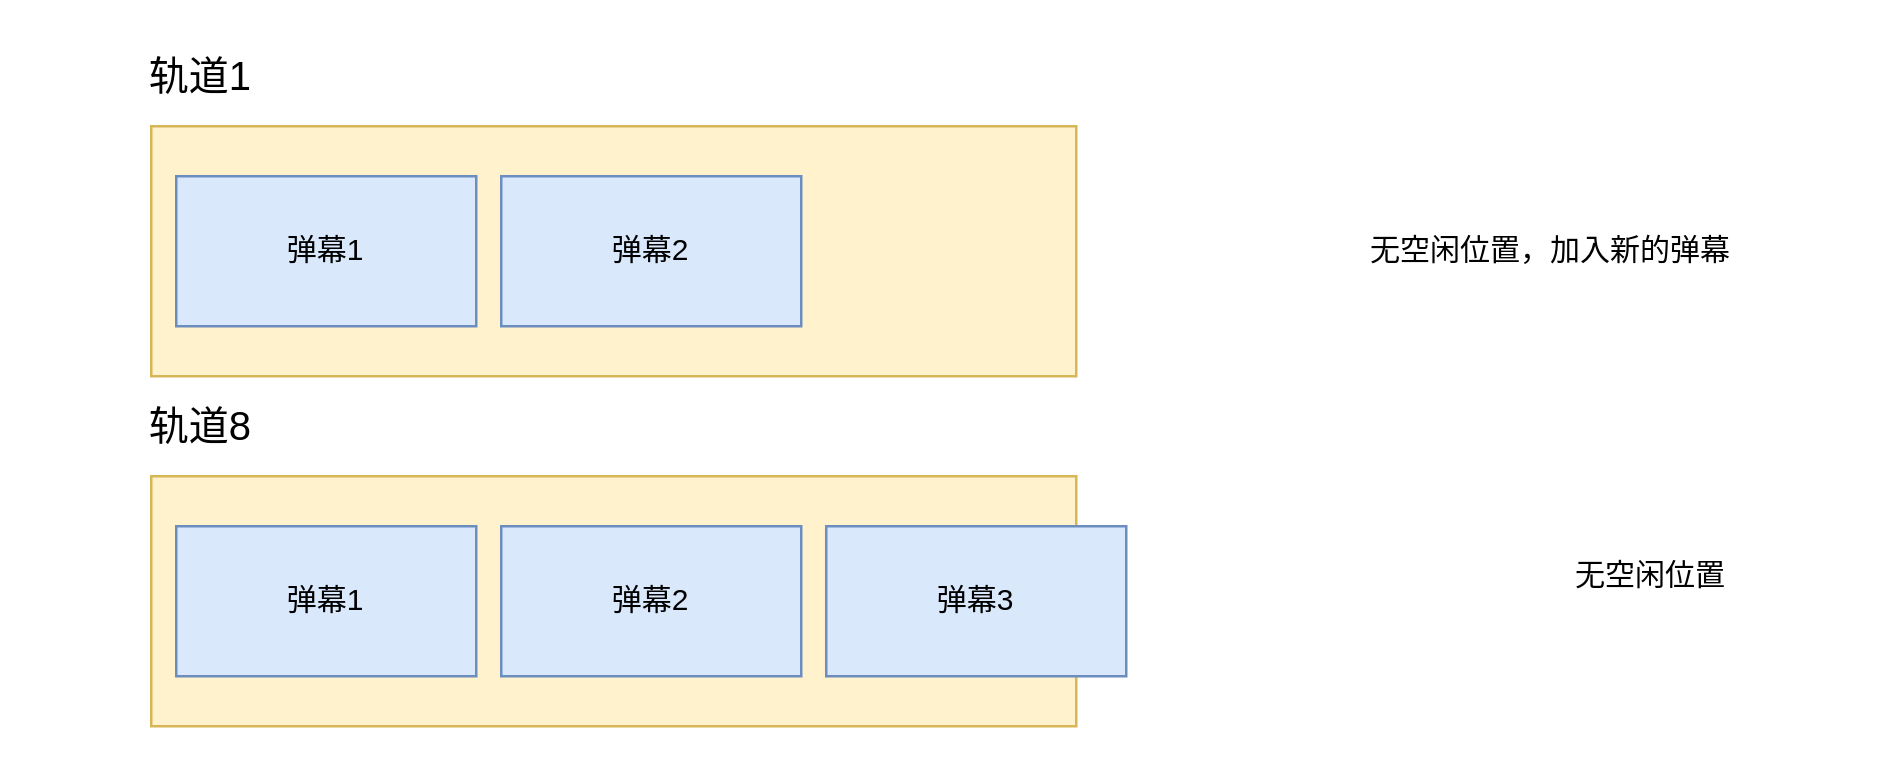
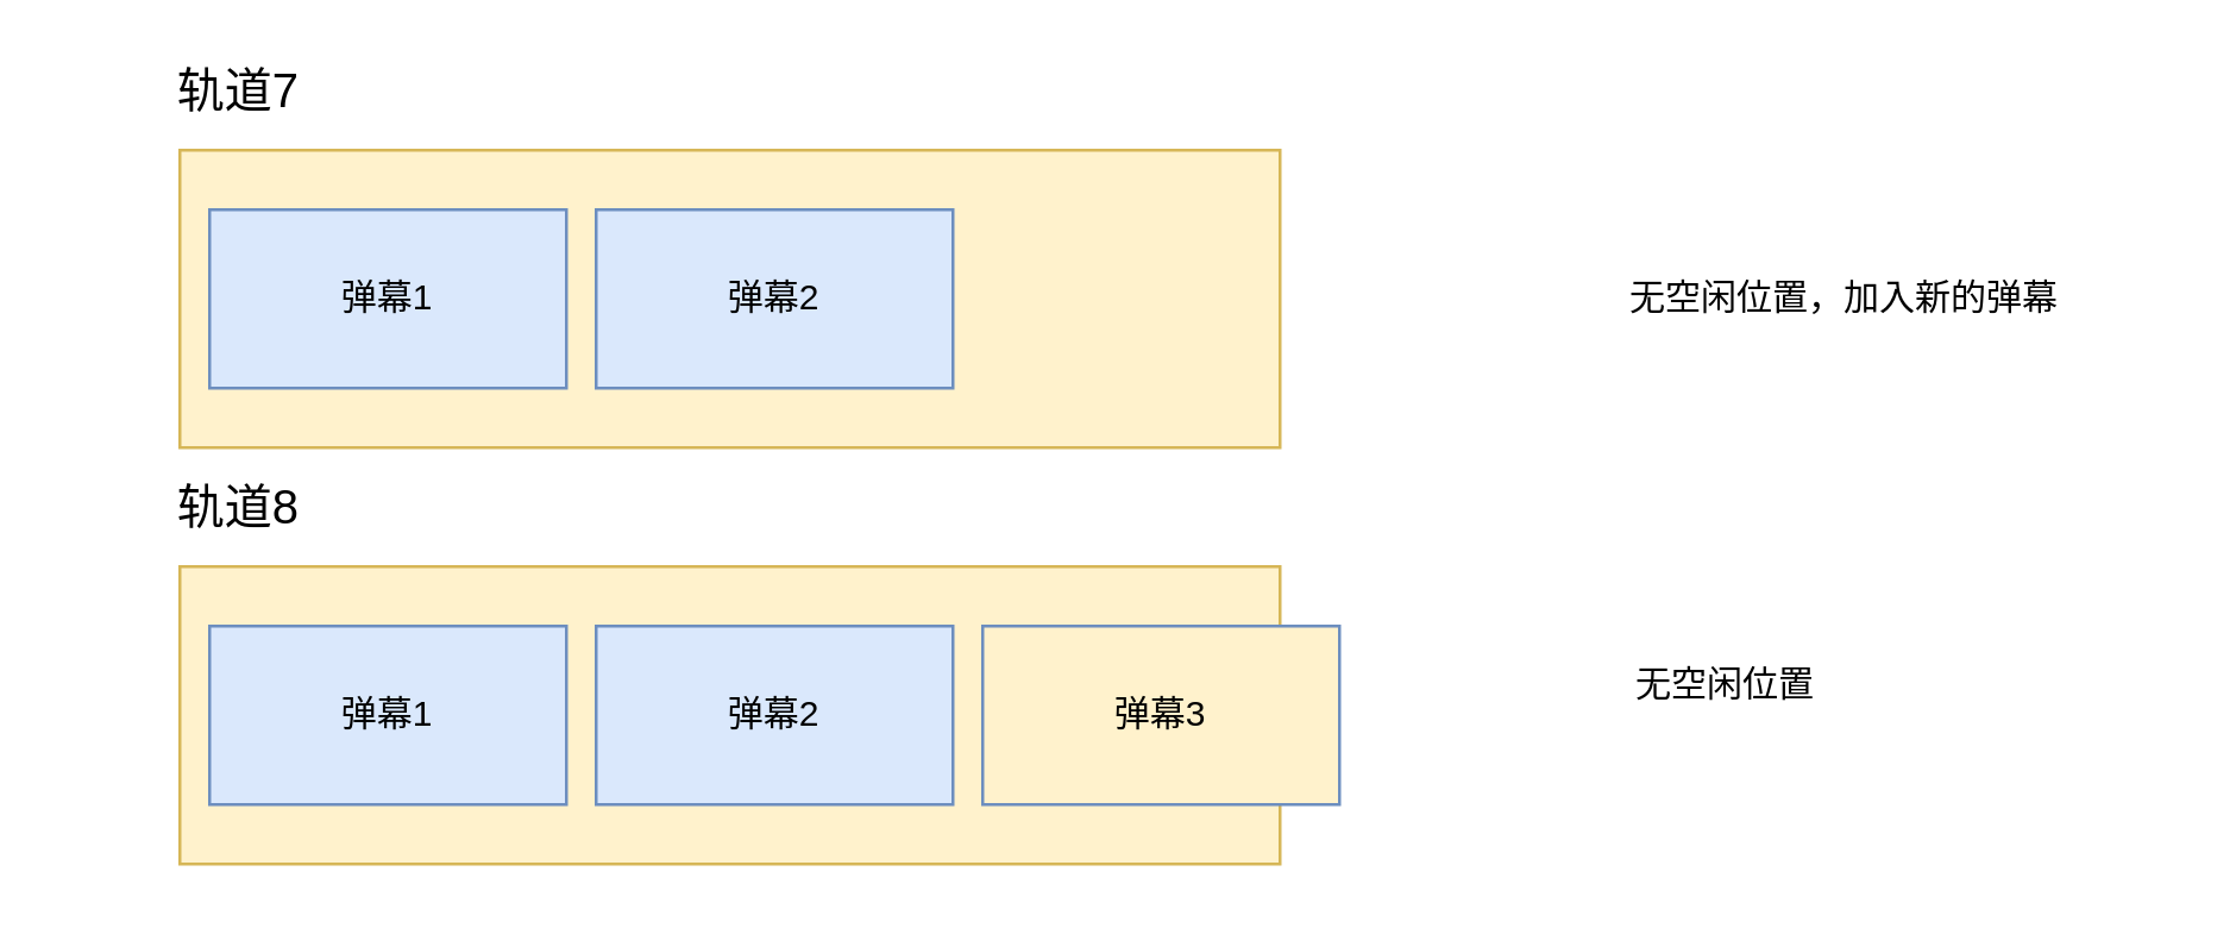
- <mxCell id="11" value="&lt;font style=&quot;font-size: 16px&quot;&gt;轨道1&lt;/font&gt;" style="text;html=1;strokeColor=none;fillColor=none;align=center;verticalAlign=middle;whiteSpace=wrap;rounded=0;" vertex="1" parent="1"><mxGeometry x="20" y="20" width="120" height="20" as="geometry" /></mxCell>
+ <mxCell id="11" value="&lt;font style=&quot;font-size: 16px&quot;&gt;轨道7&lt;/font&gt;" style="text;html=1;strokeColor=none;fillColor=none;align=center;verticalAlign=middle;whiteSpace=wrap;rounded=0;" vertex="1" parent="1"><mxGeometry x="20" y="20" width="120" height="20" as="geometry" /></mxCell>
- <mxCell id="10" value="无空闲位置" style="text;html=1;strokeColor=none;fillColor=none;align=center;verticalAlign=middle;whiteSpace=wrap;rounded=0;" vertex="1" parent="1"><mxGeometry x="590" y="220" width="140" height="20" as="geometry" /></mxCell>
+ <mxCell id="10" value="无空闲位置" style="text;html=1;strokeColor=none;fillColor=none;align=center;verticalAlign=middle;whiteSpace=wrap;rounded=0;" vertex="1" parent="1"><mxGeometry x="510" y="220" width="140" height="20" as="geometry" /></mxCell>
- <mxCell id="8" value="弹幕3" style="rounded=0;whiteSpace=wrap;html=1;fillColor=#dae8fc;strokeColor=#6c8ebf;" vertex="1" parent="1"><mxGeometry x="330" y="210" width="120" height="60" as="geometry" /></mxCell>
+ <mxCell id="8" value="弹幕3" style="rounded=0;whiteSpace=wrap;html=1;fillColor=#fff2cc;strokeColor=#6c8ebf;" vertex="1" parent="1"><mxGeometry x="330" y="210" width="120" height="60" as="geometry" /></mxCell>
